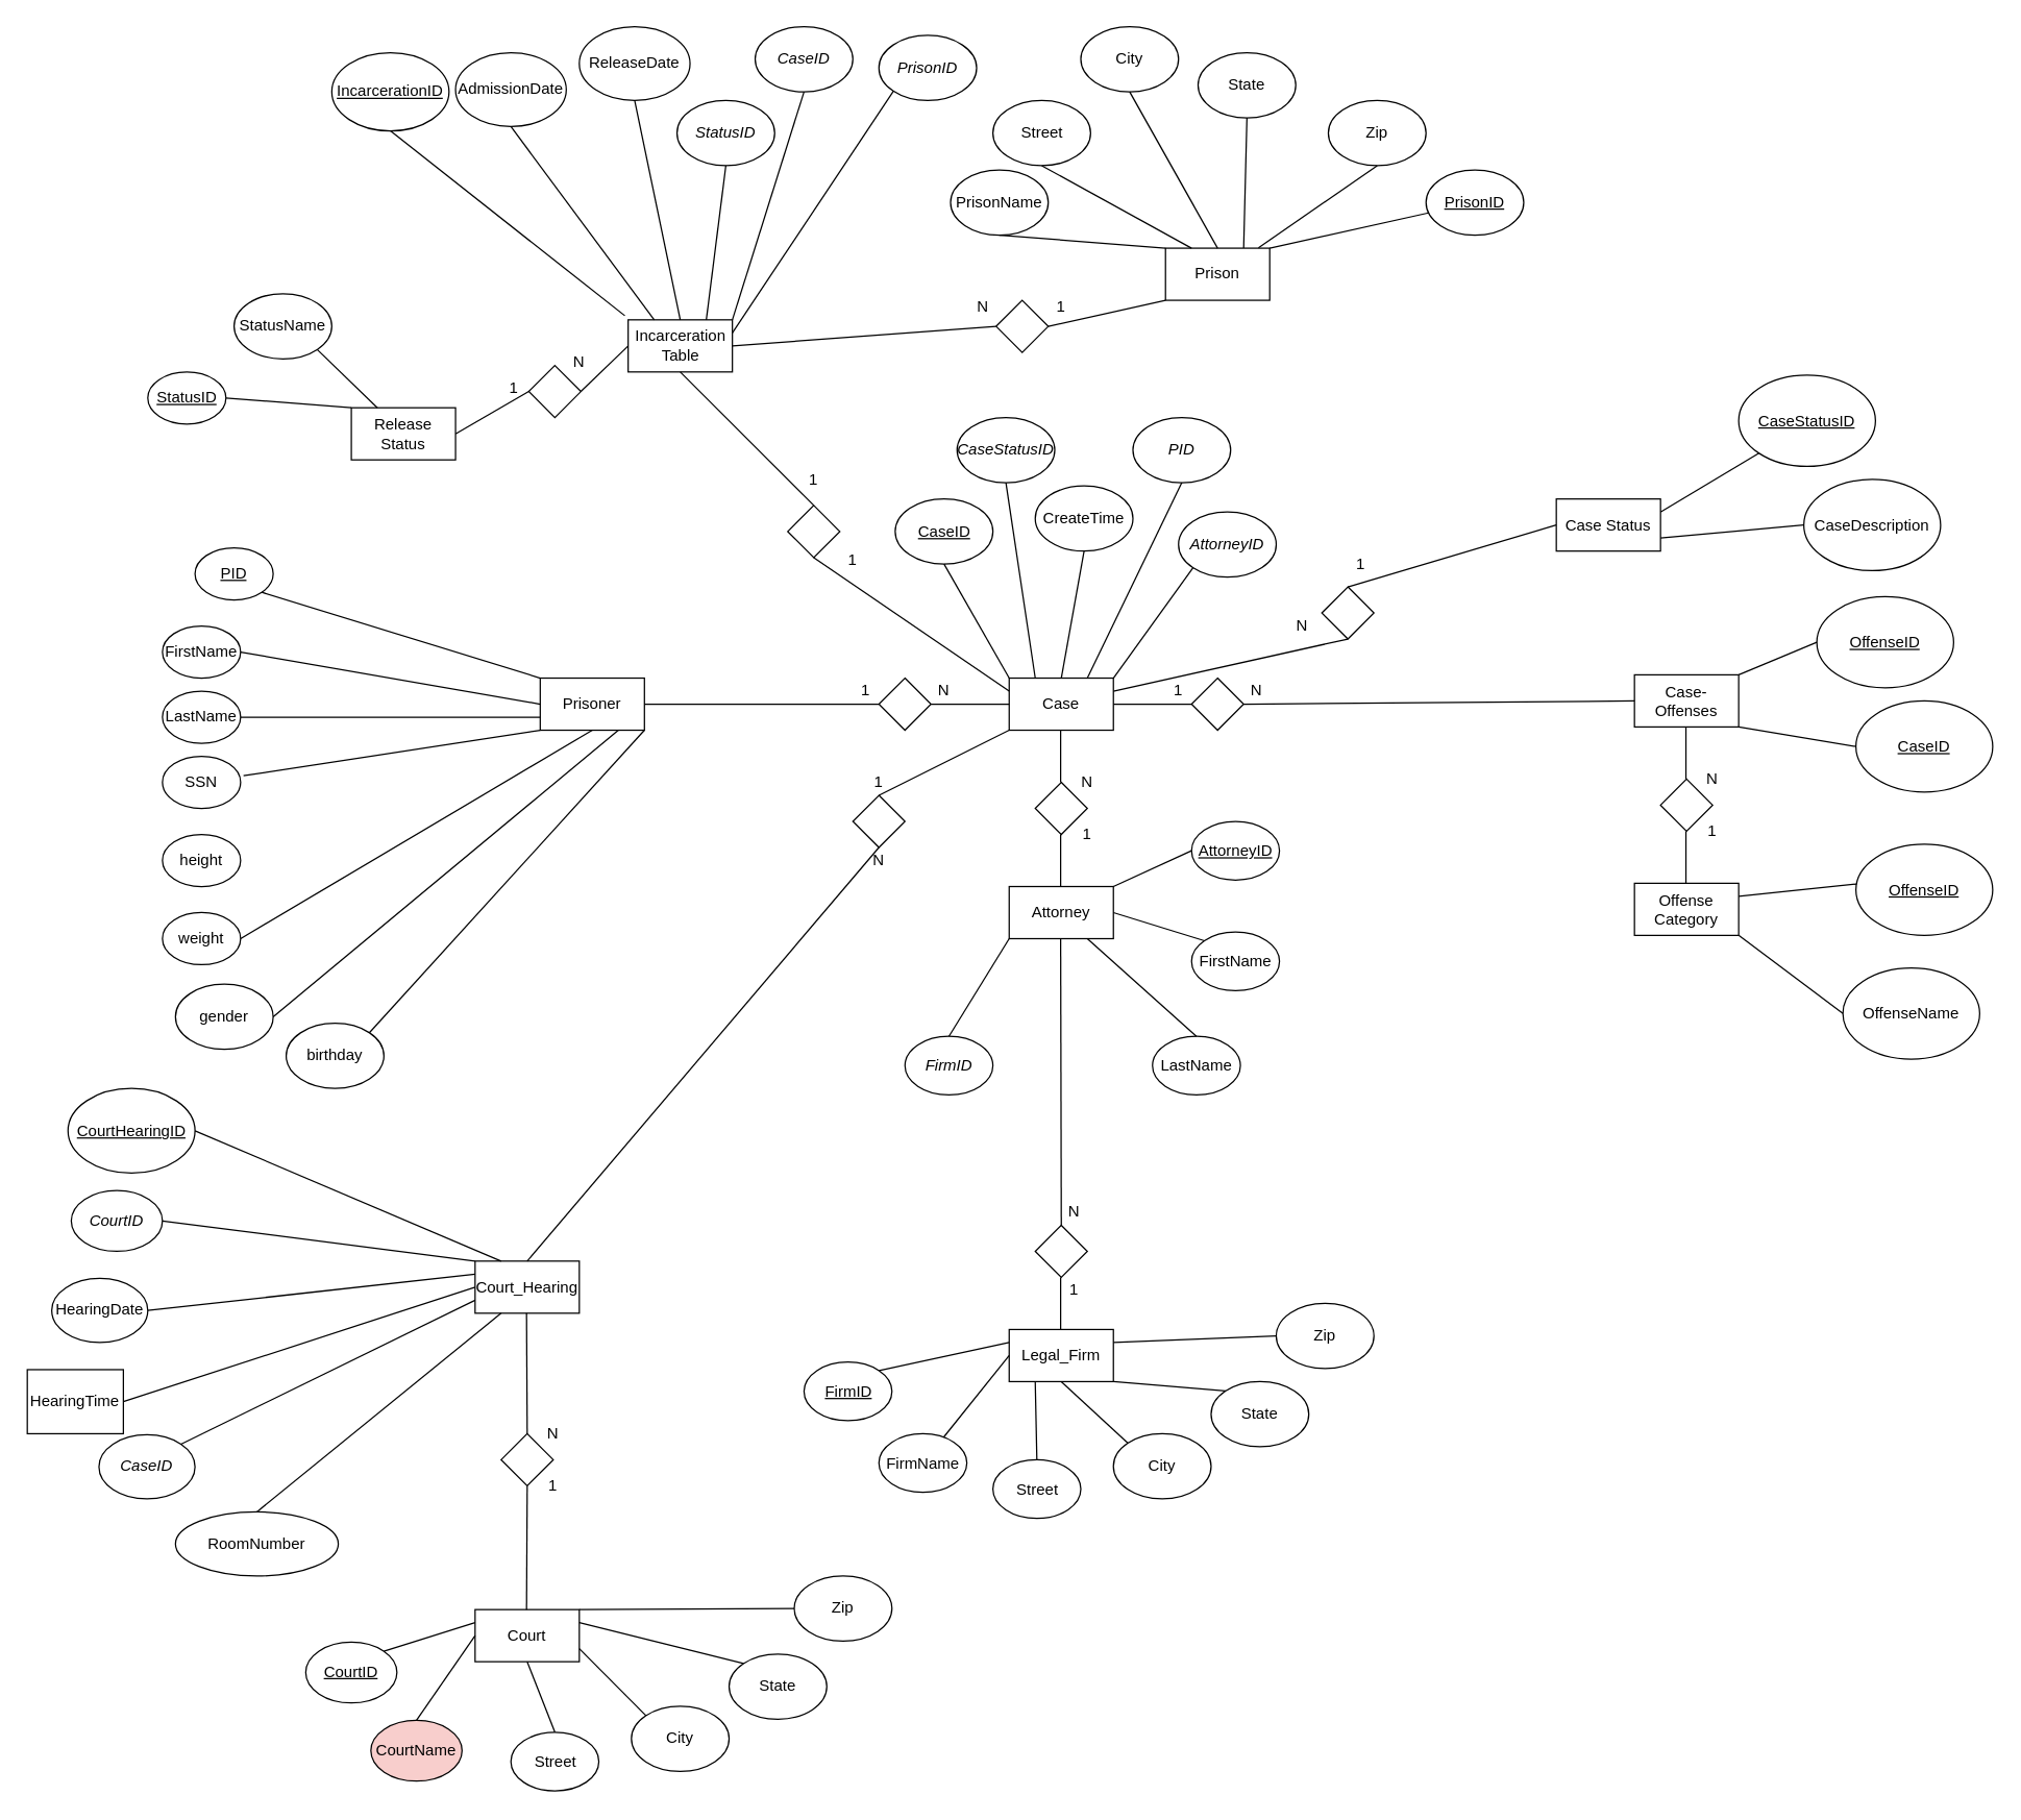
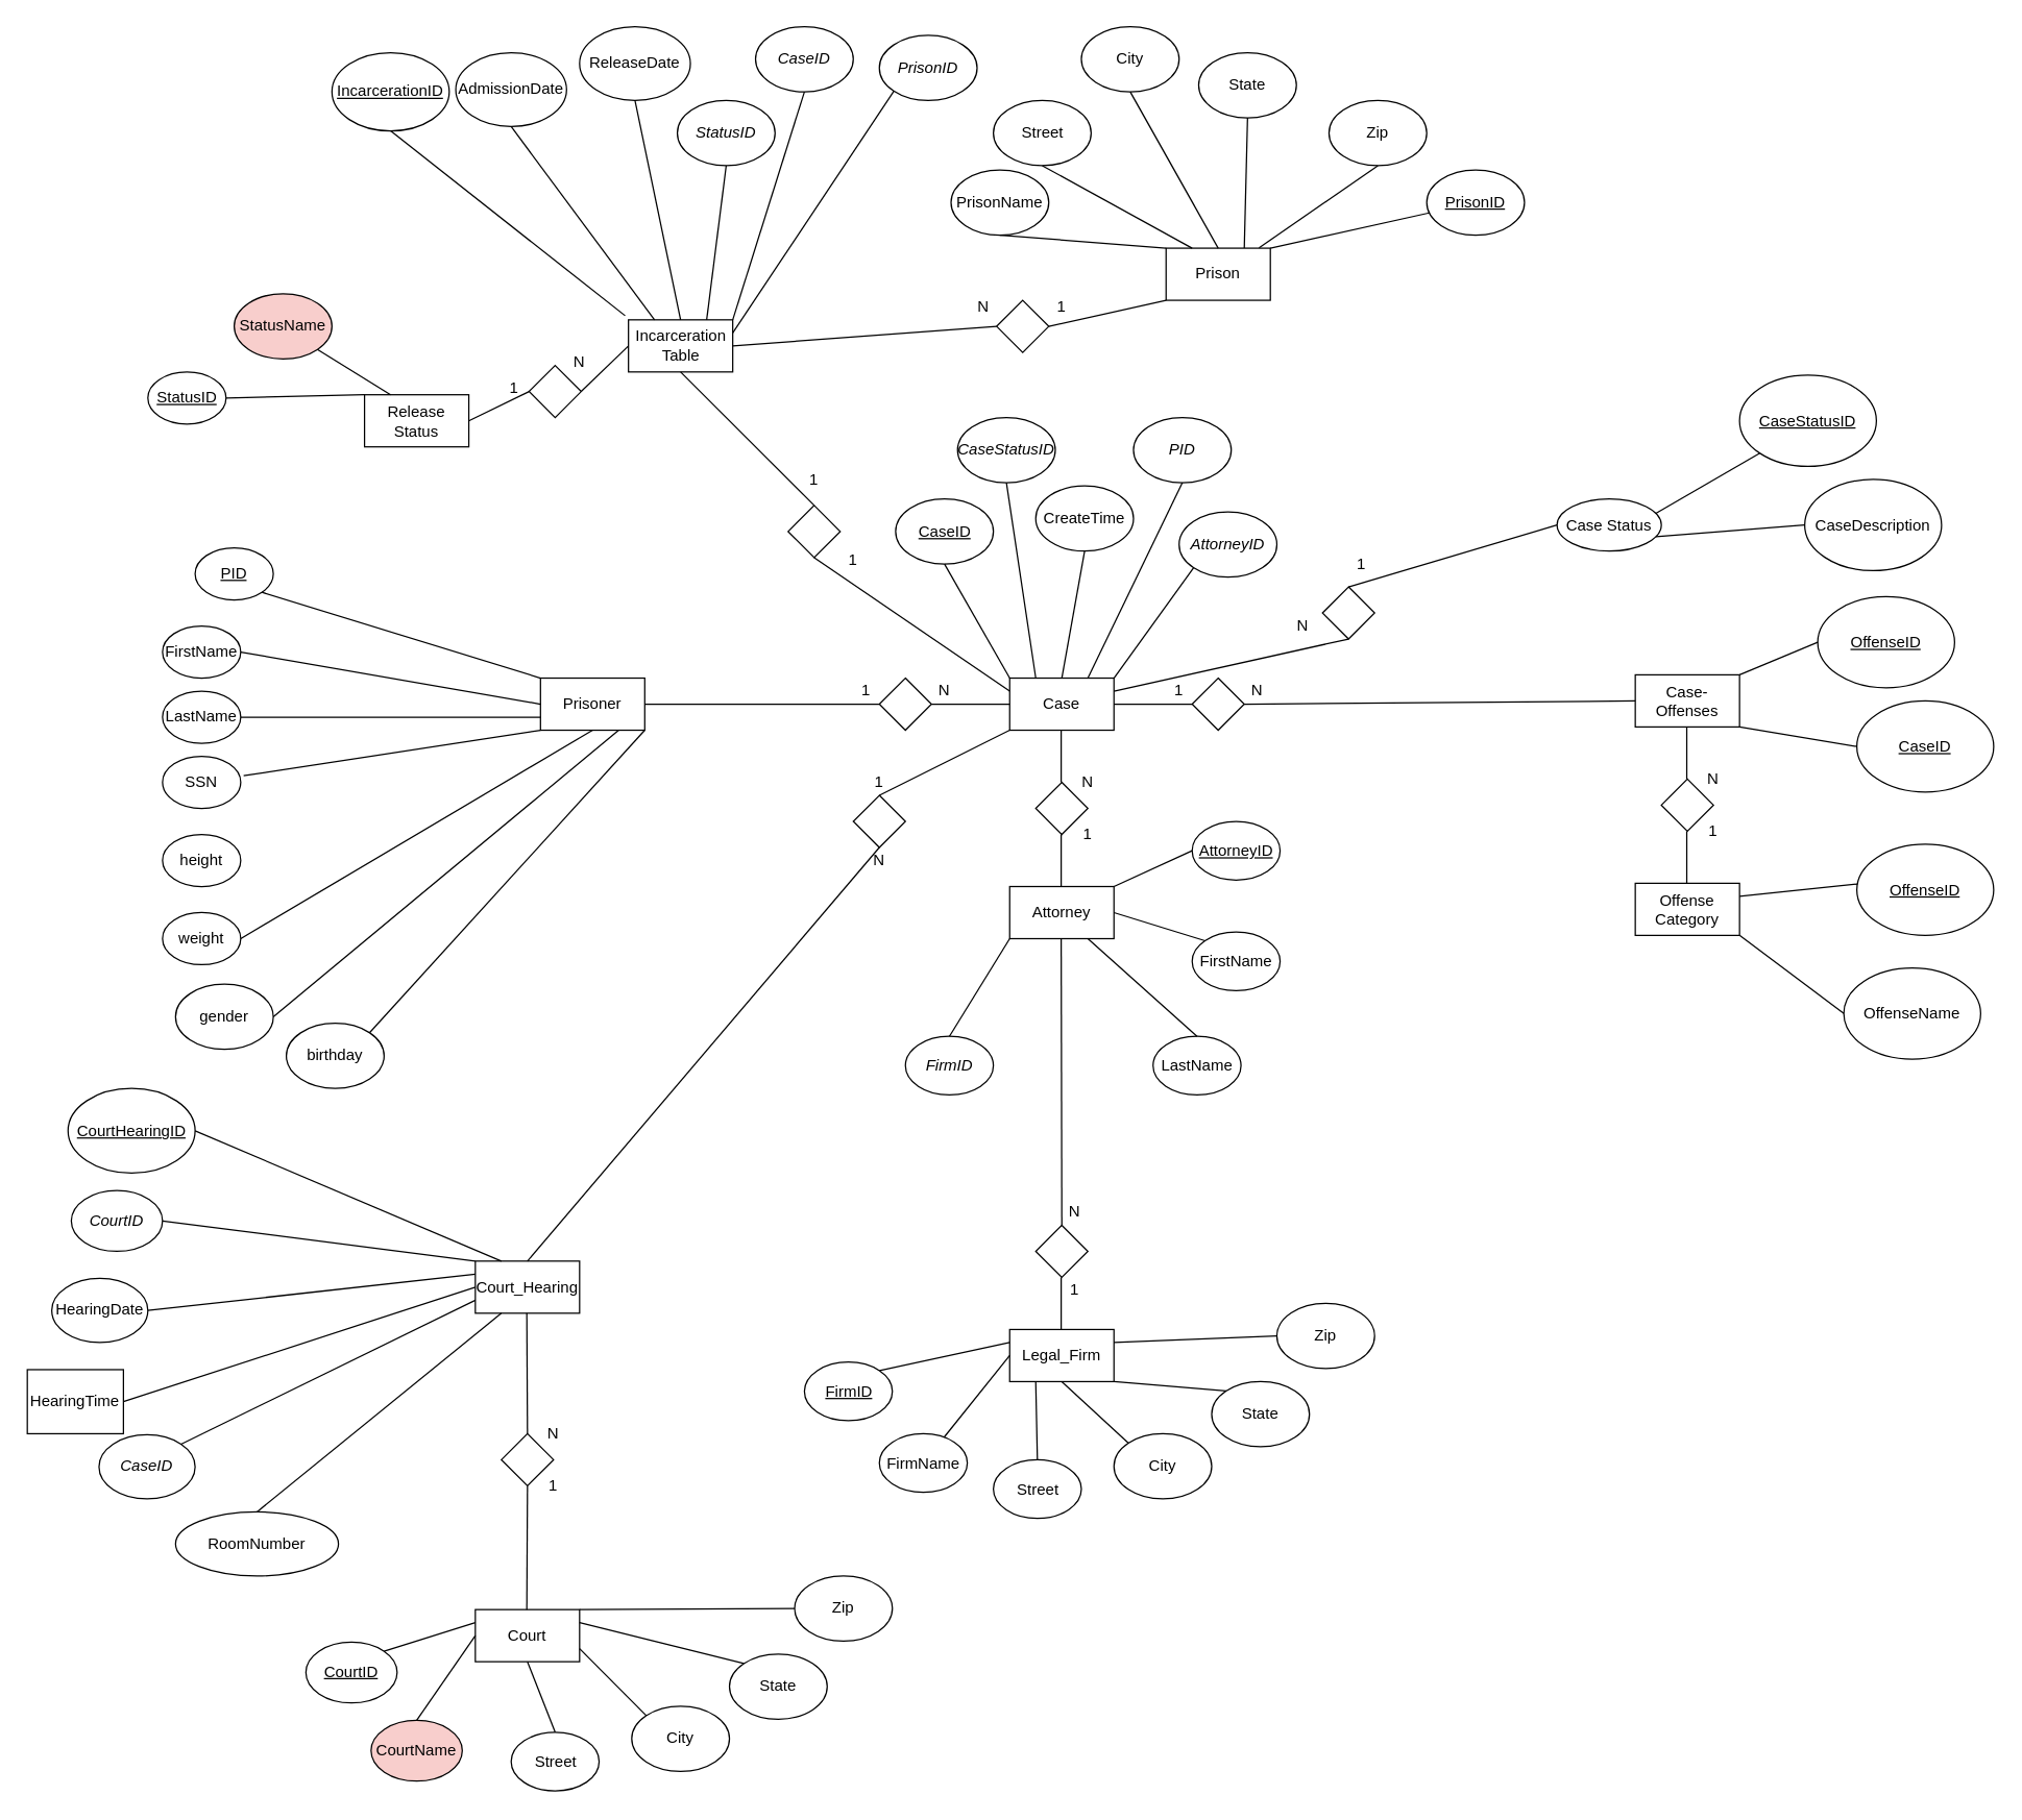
- <mxCell id="71" value="StatusName" style="ellipse;whiteSpace=wrap;html=1;" vertex="1" parent="1"><mxGeometry x="179" y="225" width="75" height="50" as="geometry" /></mxCell>
+ <mxCell id="71" value="StatusName" style="ellipse;whiteSpace=wrap;html=1;fillColor=#f8cecc;" vertex="1" parent="1"><mxGeometry x="179" y="225" width="75" height="50" as="geometry" /></mxCell>
- <mxCell id="62" value="Release Status" style="rounded=0;whiteSpace=wrap;html=1;" parent="1" vertex="1"><mxGeometry x="269" y="312.5" width="80" height="40" as="geometry" /></mxCell>
+ <mxCell id="62" value="Release Status" style="rounded=0;whiteSpace=wrap;html=1;" parent="1" vertex="1"><mxGeometry x="279" y="302.5" width="80" height="40" as="geometry" /></mxCell>
- <mxCell id="58" value="Case Status" style="rounded=0;whiteSpace=wrap;html=1;" parent="1" vertex="1"><mxGeometry x="1194" y="382.5" width="80" height="40" as="geometry" /></mxCell>
+ <mxCell id="58" value="Case Status" style="ellipse;whiteSpace=wrap;html=1;" parent="1" vertex="1"><mxGeometry x="1194" y="382.5" width="80" height="40" as="geometry" /></mxCell>
